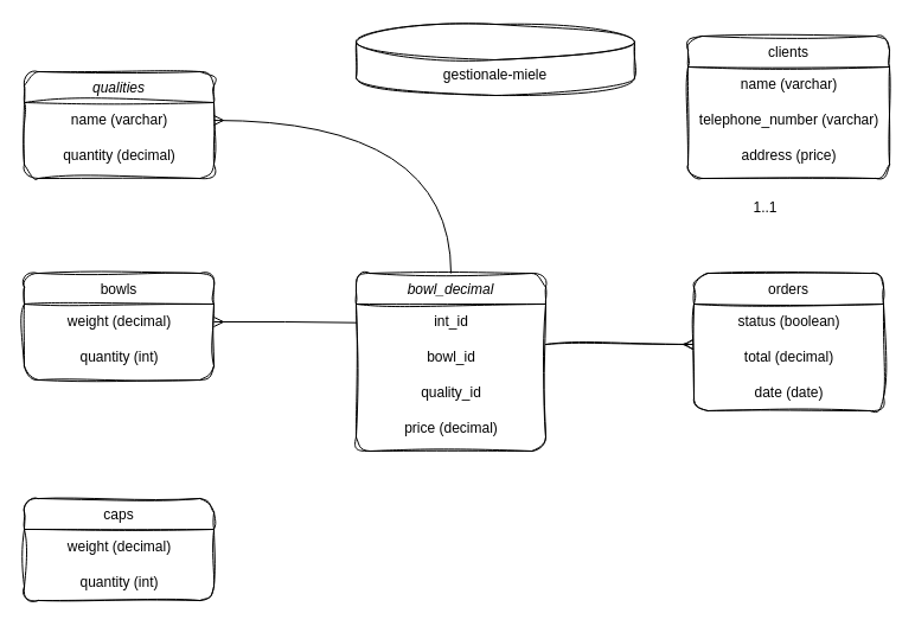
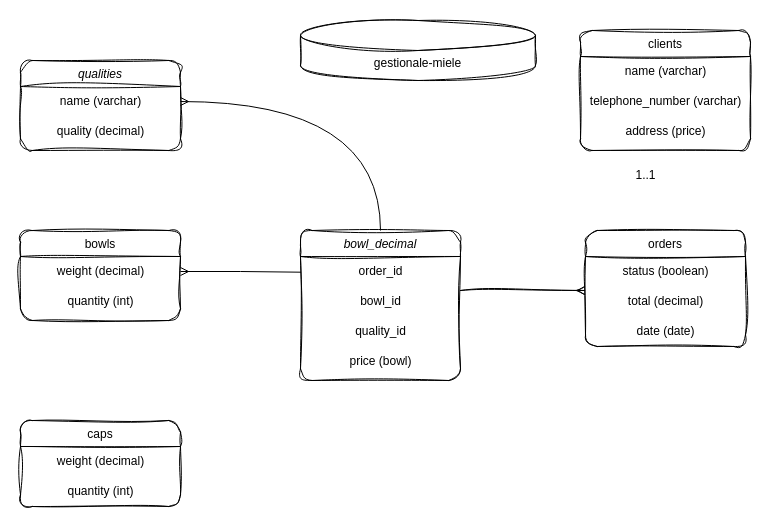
- <mxCell id="4" value="quantity (decimal)" style="text;html=1;align=center;verticalAlign=middle;resizable=0;points=[];autosize=1;strokeColor=none;fillColor=none;sketch=1;curveFitting=1;jiggle=2;" vertex="1" parent="2"><mxGeometry y="56" width="160" height="30" as="geometry" /></mxCell>
+ <mxCell id="4" value="quality (decimal)" style="text;html=1;align=center;verticalAlign=middle;resizable=0;points=[];autosize=1;strokeColor=none;fillColor=none;sketch=1;curveFitting=1;jiggle=2;" vertex="1" parent="2"><mxGeometry y="56" width="160" height="30" as="geometry" /></mxCell>
- <mxCell id="23" value="int_id" style="text;html=1;align=center;verticalAlign=middle;resizable=0;points=[];autosize=1;strokeColor=none;fillColor=none;sketch=1;curveFitting=1;jiggle=2;" vertex="1" parent="22"><mxGeometry y="26" width="160" height="30" as="geometry" /></mxCell>
+ <mxCell id="23" value="order_id" style="text;html=1;align=center;verticalAlign=middle;resizable=0;points=[];autosize=1;strokeColor=none;fillColor=none;sketch=1;curveFitting=1;jiggle=2;" vertex="1" parent="22"><mxGeometry y="26" width="160" height="30" as="geometry" /></mxCell>
- <mxCell id="26" value="price (decimal)" style="text;html=1;align=center;verticalAlign=middle;resizable=0;points=[];autosize=1;strokeColor=none;fillColor=none;sketch=1;curveFitting=1;jiggle=2;" vertex="1" parent="22"><mxGeometry y="116" width="160" height="30" as="geometry" /></mxCell>
+ <mxCell id="26" value="price (bowl)" style="text;html=1;align=center;verticalAlign=middle;resizable=0;points=[];autosize=1;strokeColor=none;fillColor=none;sketch=1;curveFitting=1;jiggle=2;" vertex="1" parent="22"><mxGeometry y="116" width="160" height="30" as="geometry" /></mxCell>
